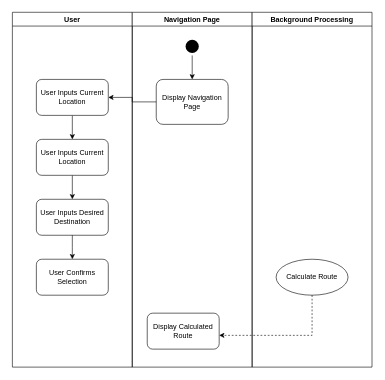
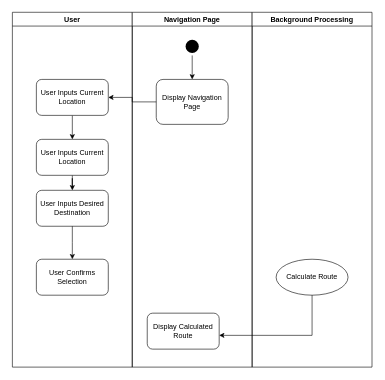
- <mxCell id="7" value="&lt;div&gt;User Inputs Desired Destination&lt;/div&gt;" style="rounded=1;whiteSpace=wrap;html=1;" vertex="1" parent="2"><mxGeometry x="40" y="312" width="120" height="60" as="geometry" /></mxCell>
+ <mxCell id="7" value="&lt;div&gt;User Inputs Desired Destination&lt;/div&gt;" style="rounded=1;whiteSpace=wrap;html=1;" vertex="1" parent="2"><mxGeometry x="40" y="297" width="120" height="60" as="geometry" /></mxCell>
- <mxCell id="18" style="edgeStyle=orthogonalEdgeStyle;rounded=0;orthogonalLoop=1;jettySize=auto;html=1;entryX=1;entryY=0.617;entryDx=0;entryDy=0;entryPerimeter=0;strokeWidth=1;dashed=1;" edge="1" parent="1" source="15" target="13"><mxGeometry relative="1" as="geometry"><Array as="points"><mxPoint x="520" y="559" /></Array></mxGeometry></mxCell>
+ <mxCell id="18" style="edgeStyle=orthogonalEdgeStyle;rounded=0;orthogonalLoop=1;jettySize=auto;html=1;entryX=1;entryY=0.617;entryDx=0;entryDy=0;entryPerimeter=0;strokeWidth=1;" edge="1" parent="1" source="15" target="13"><mxGeometry relative="1" as="geometry"><Array as="points"><mxPoint x="520" y="559" /></Array></mxGeometry></mxCell>
